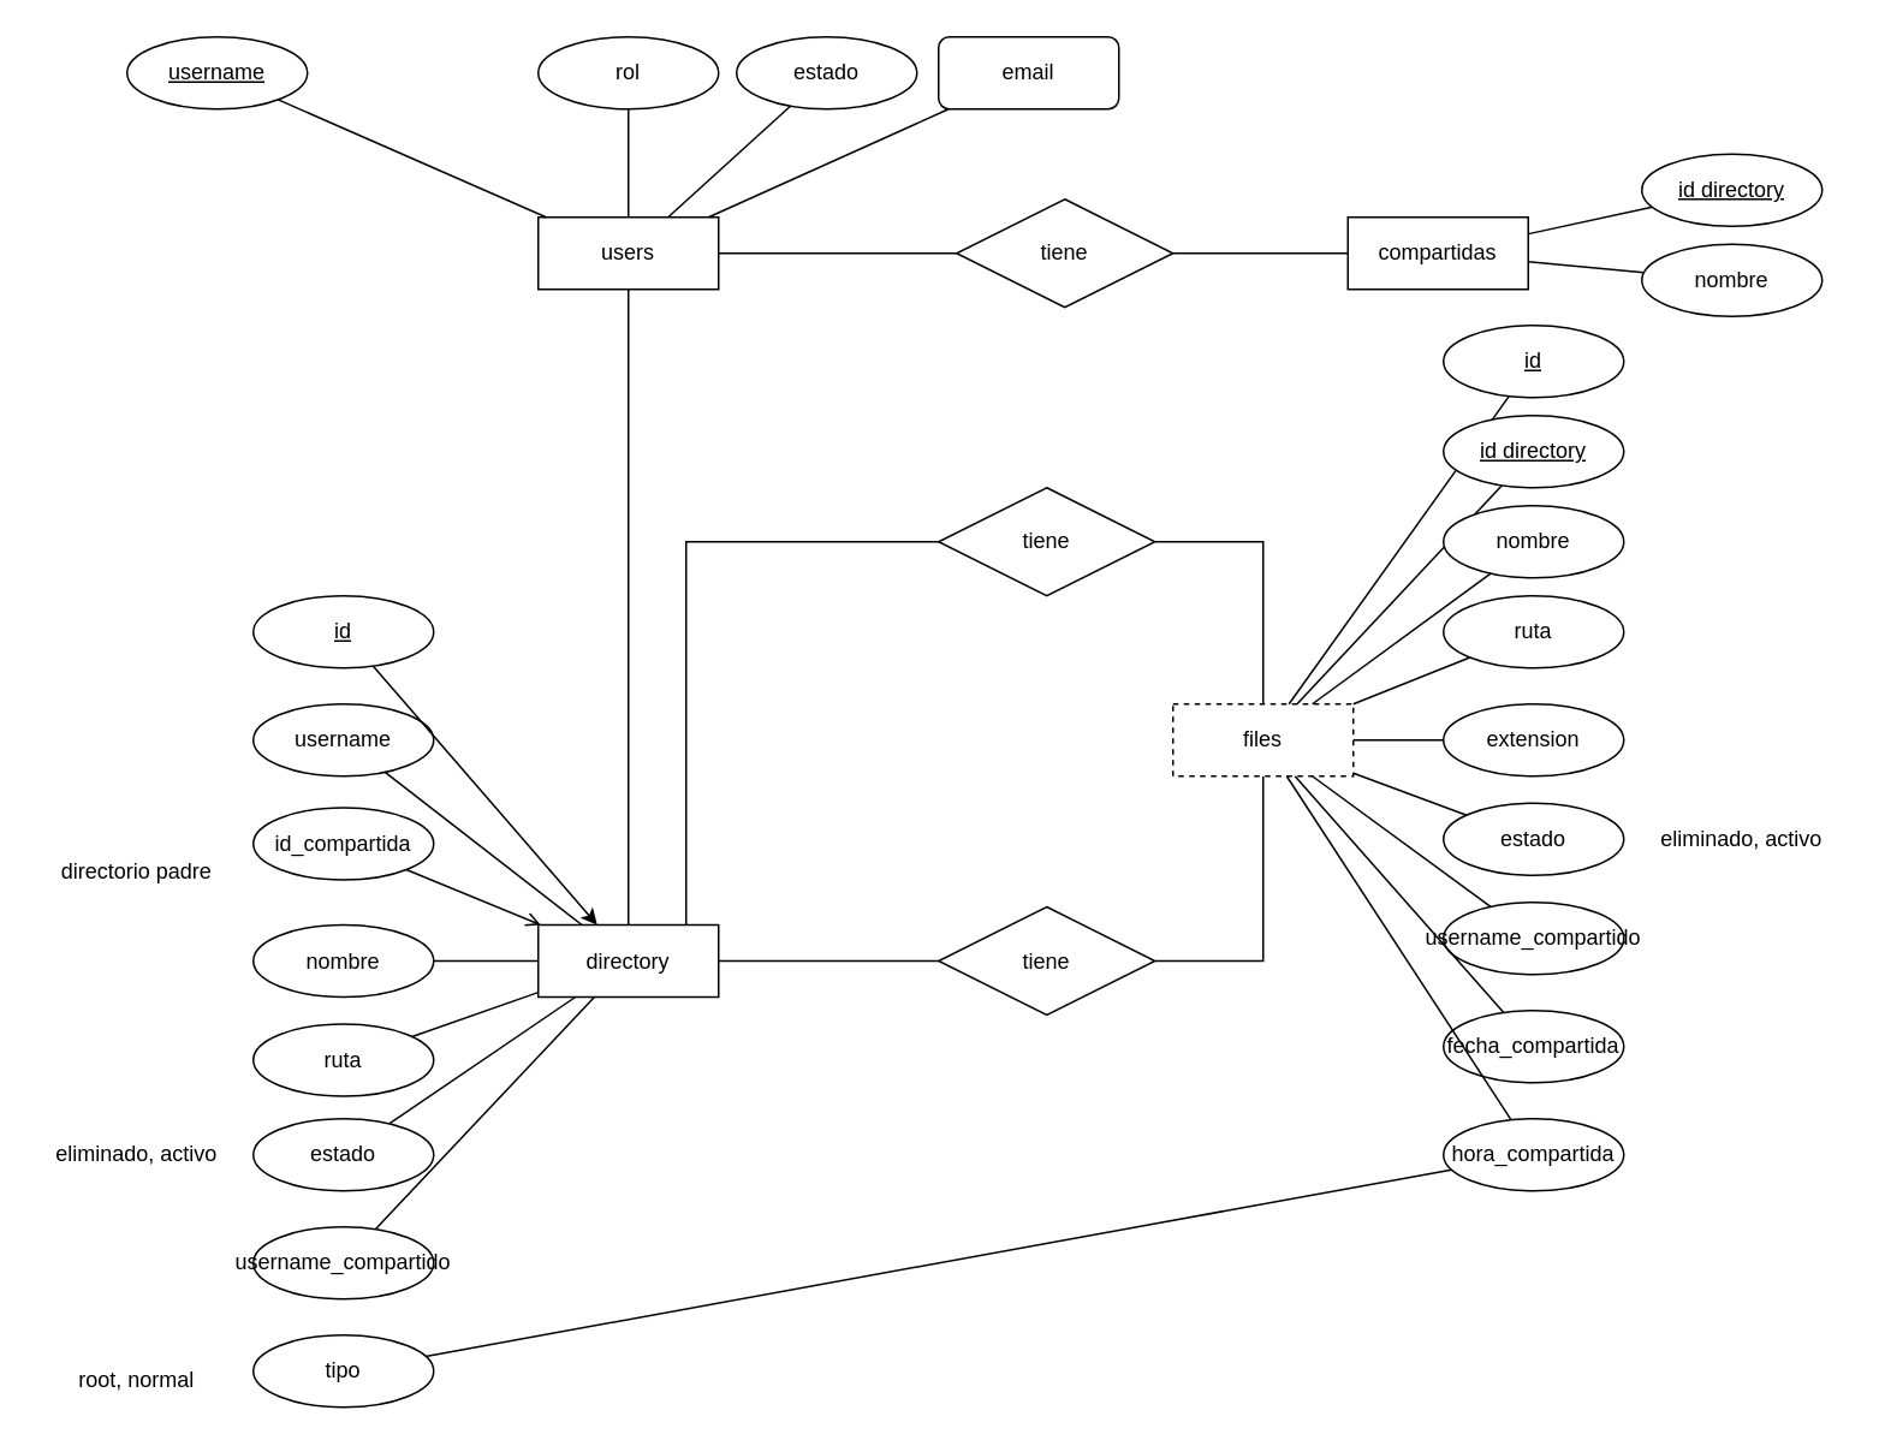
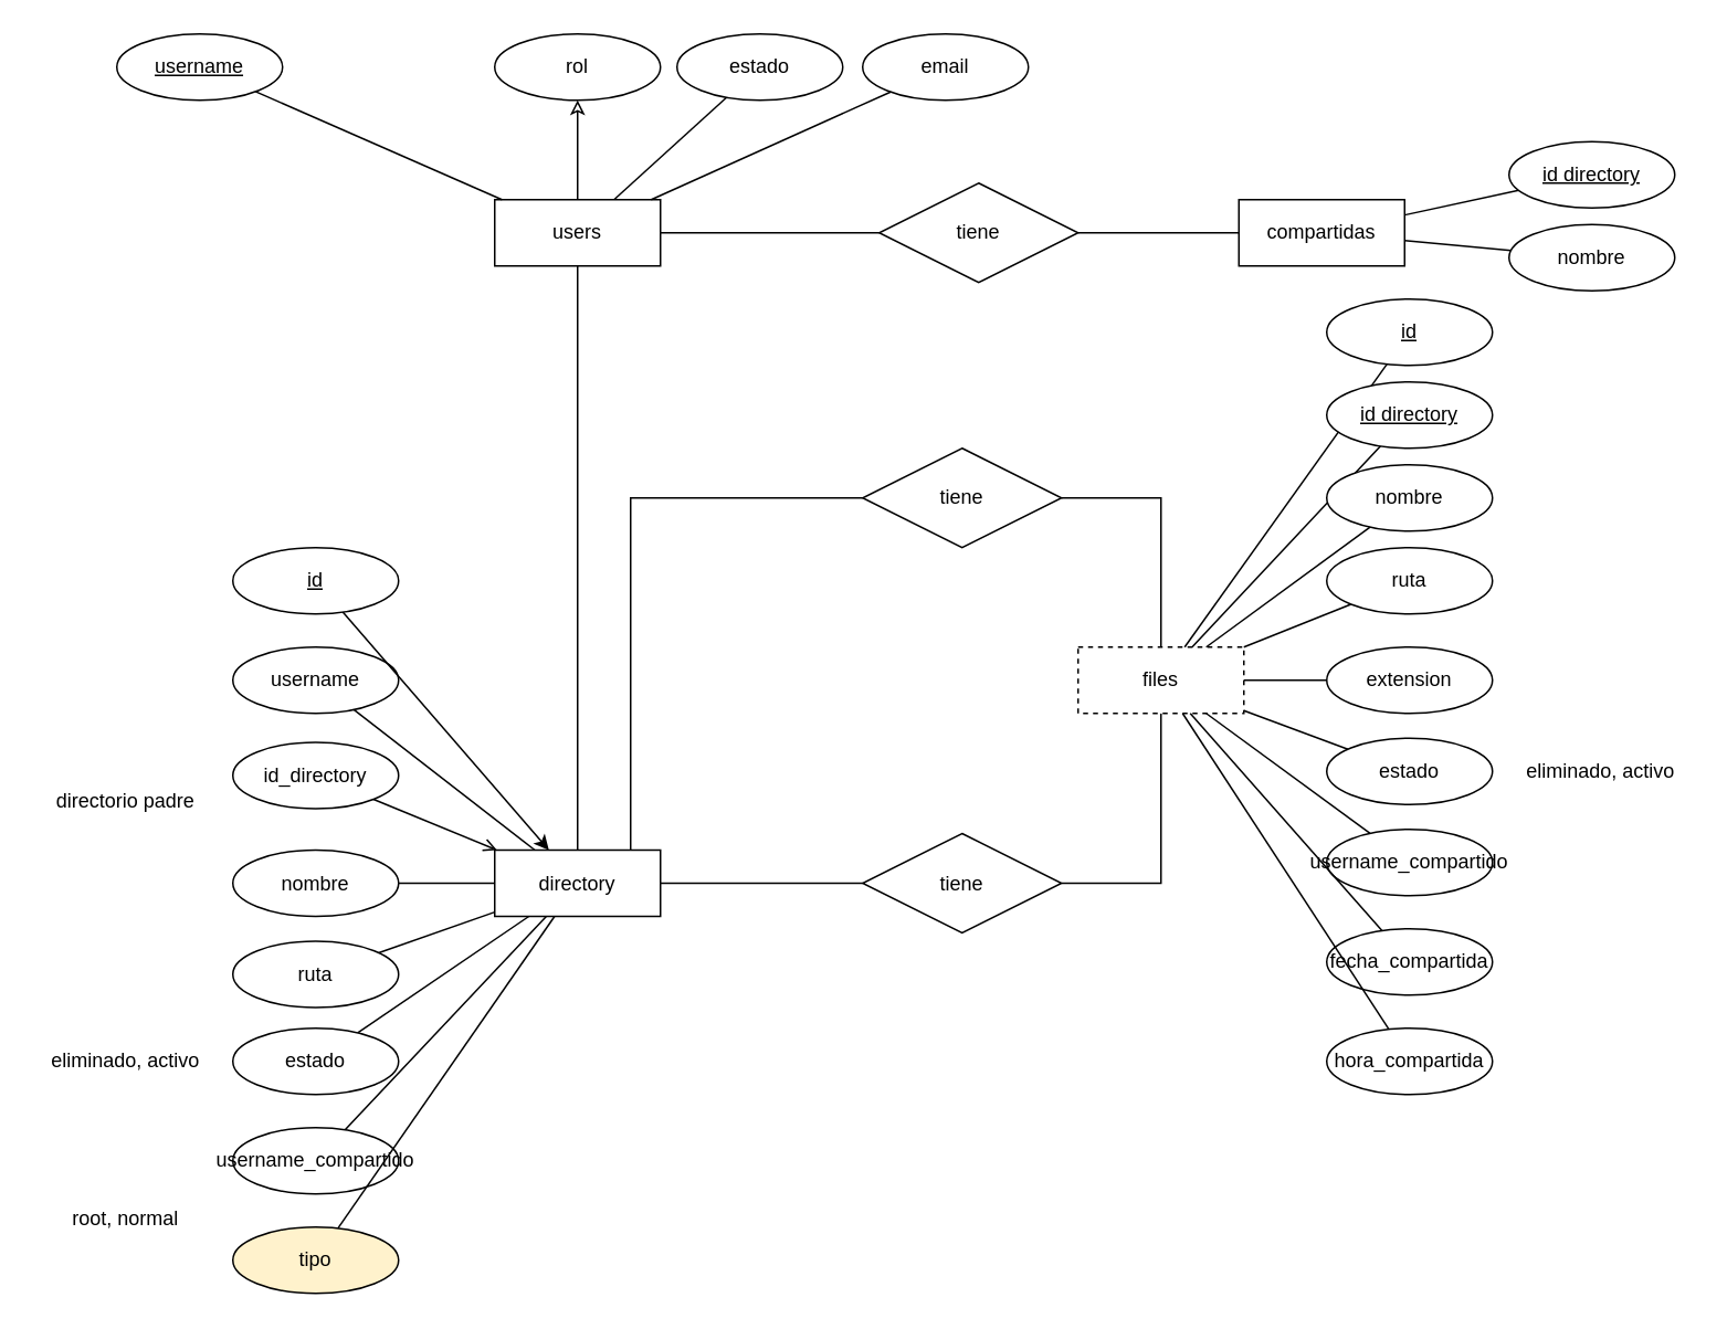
- <mxCell id="12" value="email" style="whiteSpace=wrap;html=1;align=center;rounded=1;" parent="1" vertex="1"><mxGeometry x="520" y="20" width="100" height="40" as="geometry" /></mxCell>
+ <mxCell id="12" value="email" style="ellipse;whiteSpace=wrap;html=1;align=center;" parent="1" vertex="1"><mxGeometry x="520" y="20" width="100" height="40" as="geometry" /></mxCell>
- <mxCell id="2" style="edgeStyle=none;rounded=0;orthogonalLoop=1;jettySize=auto;html=1;endArrow=none;endFill=0;" parent="1" source="6" target="9" edge="1"><mxGeometry relative="1" as="geometry" /></mxCell>
+ <mxCell id="2" style="edgeStyle=none;rounded=0;orthogonalLoop=1;jettySize=auto;html=1;endArrow=classic;endFill=0;" parent="1" source="6" target="9" edge="1"><mxGeometry relative="1" as="geometry" /></mxCell>
- <mxCell id="19" value="id_compartida" style="ellipse;whiteSpace=wrap;html=1;align=center;fontStyle=0" parent="1" vertex="1"><mxGeometry x="140" y="447.5" width="100" height="40" as="geometry" /></mxCell>
+ <mxCell id="19" value="id_directory" style="ellipse;whiteSpace=wrap;html=1;align=center;fontStyle=0" parent="1" vertex="1"><mxGeometry x="140" y="447.5" width="100" height="40" as="geometry" /></mxCell>
- <mxCell id="60" style="edgeStyle=none;rounded=0;orthogonalLoop=1;jettySize=auto;html=1;endArrow=none;endFill=0;" edge="1" parent="1" source="61" target="59"><mxGeometry relative="1" as="geometry" /></mxCell>
+ <mxCell id="60" style="edgeStyle=none;rounded=0;orthogonalLoop=1;jettySize=auto;html=1;endArrow=none;endFill=0;" edge="1" parent="1" source="61" target="15"><mxGeometry relative="1" as="geometry" /></mxCell>
- <mxCell id="61" value="tipo" style="ellipse;whiteSpace=wrap;html=1;align=center;fontStyle=0" vertex="1" parent="1"><mxGeometry x="140" y="740" width="100" height="40" as="geometry" /></mxCell>
+ <mxCell id="61" value="tipo" style="ellipse;whiteSpace=wrap;html=1;align=center;fontStyle=0;fillColor=#fff2cc;" vertex="1" parent="1"><mxGeometry x="140" y="740" width="100" height="40" as="geometry" /></mxCell>
- <mxCell id="62" value="root, normal" style="text;html=1;align=center;verticalAlign=middle;resizable=0;points=[];autosize=1;strokeColor=none;fillColor=none;" vertex="1" parent="1"><mxGeometry x="30" y="750" width="90" height="30" as="geometry" /></mxCell>
+ <mxCell id="62" value="root, normal" style="text;html=1;align=center;verticalAlign=middle;resizable=0;points=[];autosize=1;strokeColor=none;fillColor=none;" vertex="1" parent="1"><mxGeometry x="30" y="720" width="90" height="30" as="geometry" /></mxCell>
